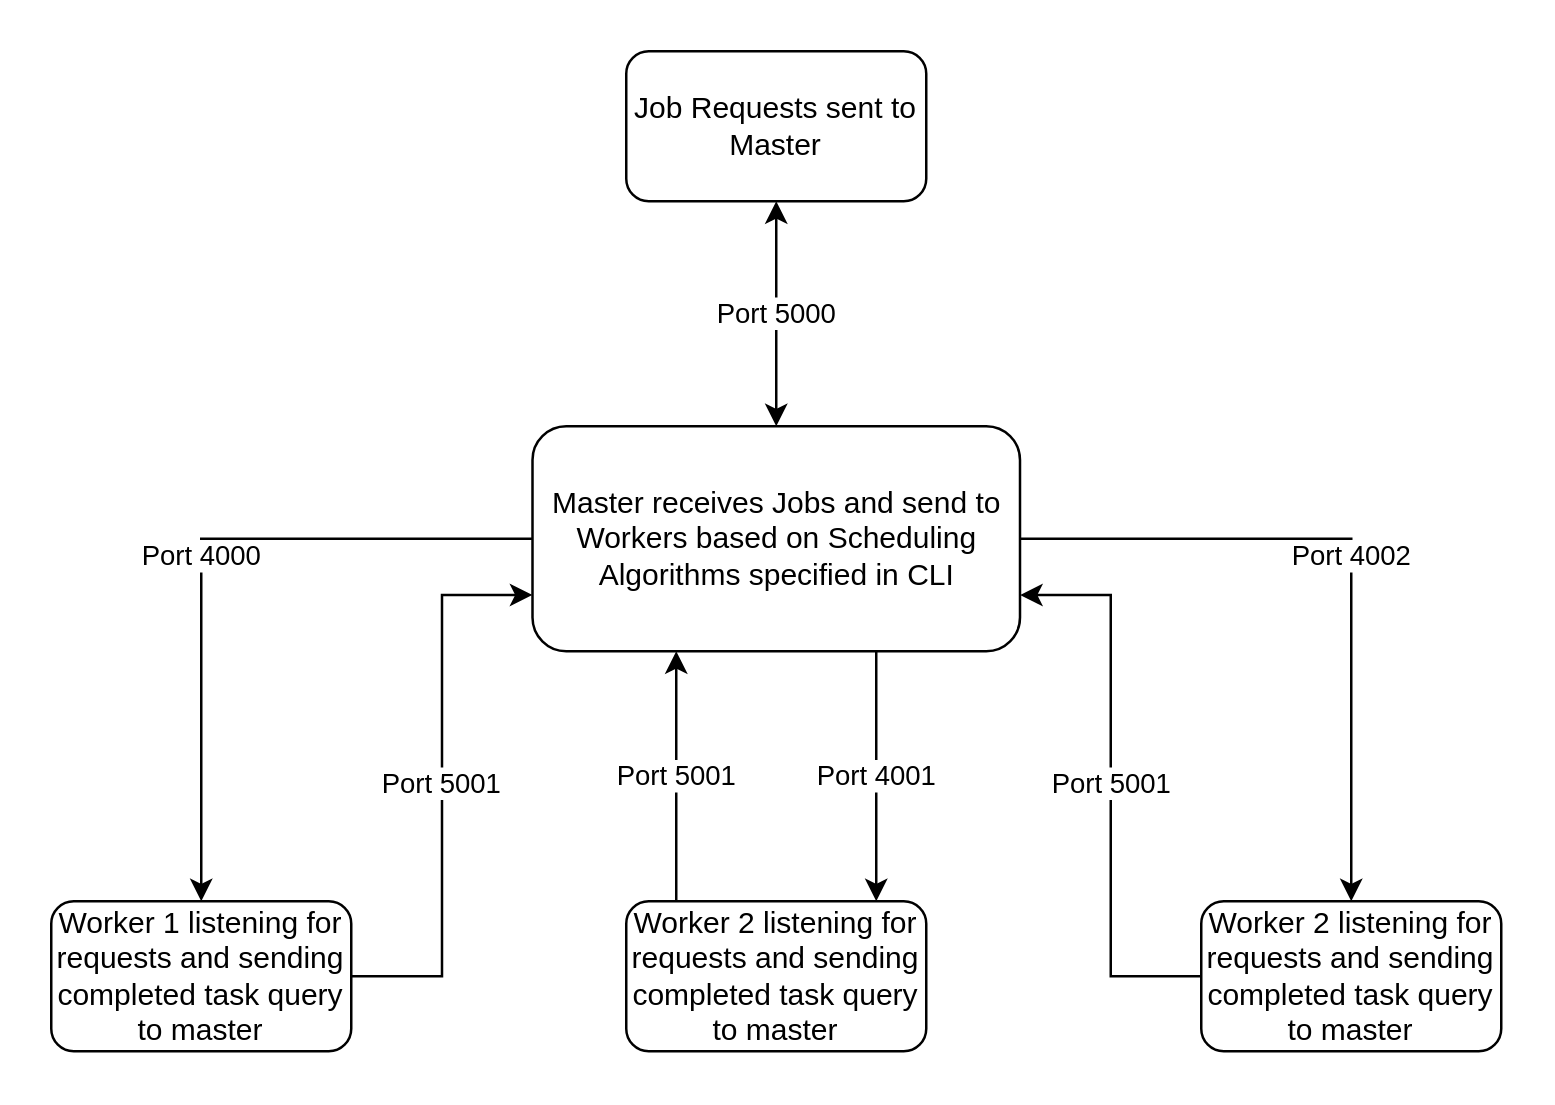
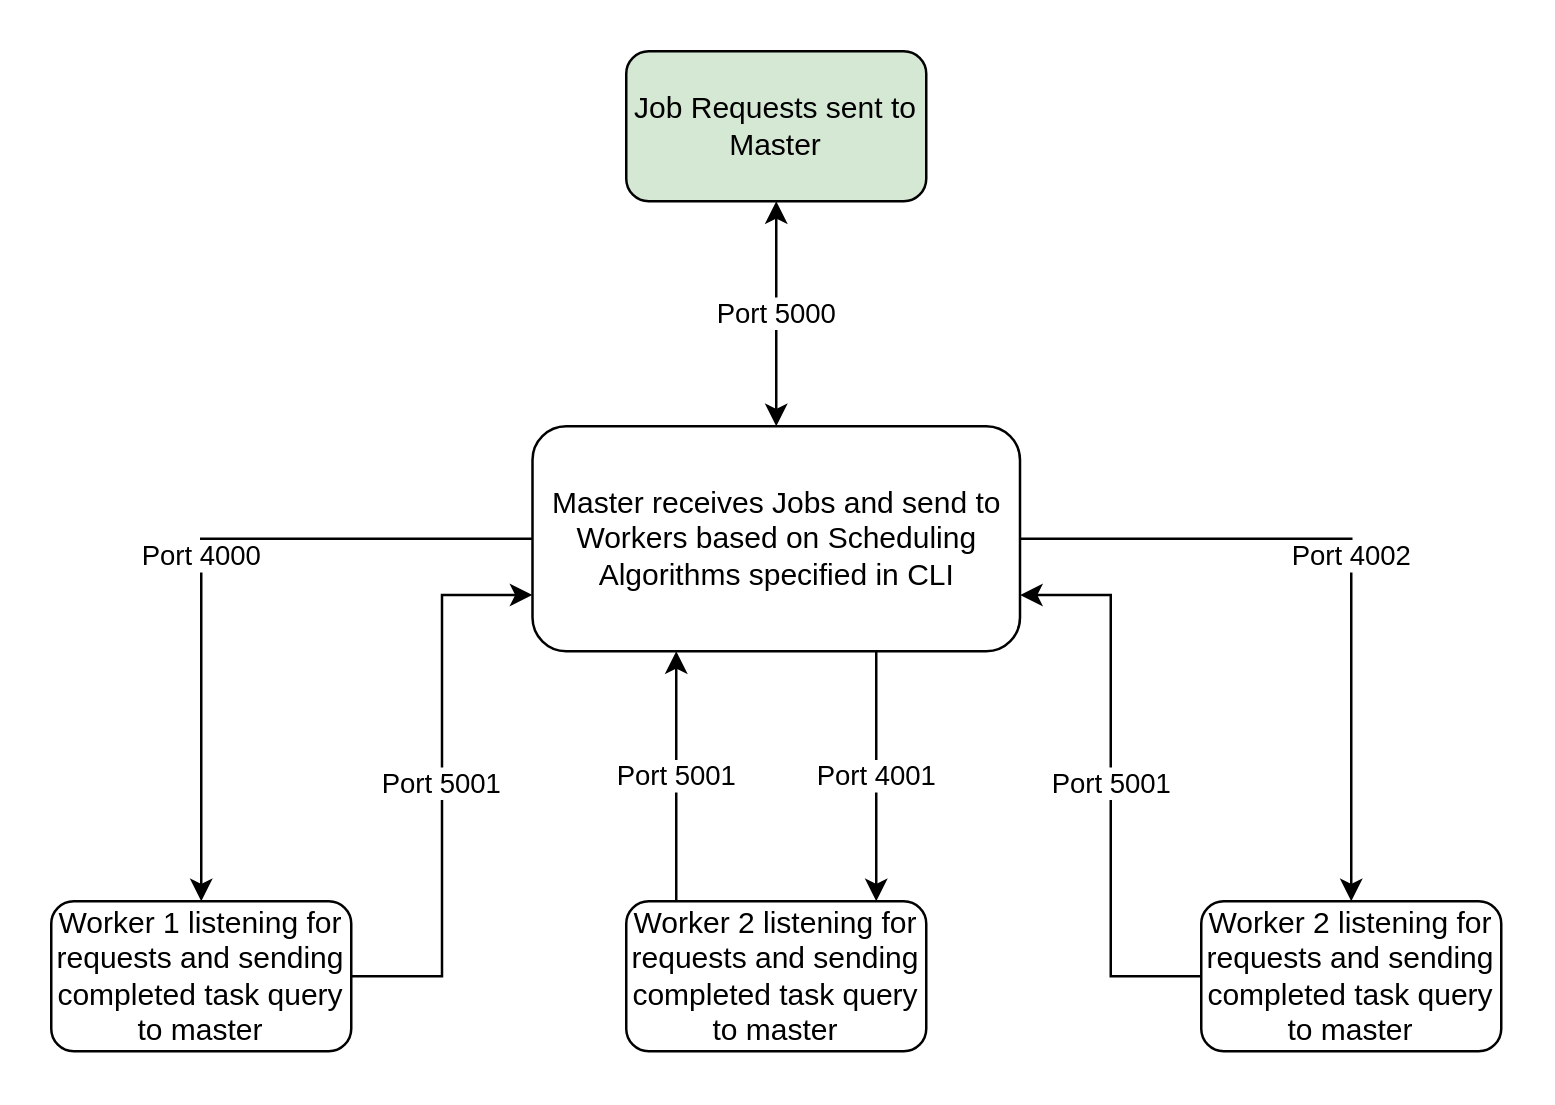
- <mxCell id="3" value="&lt;div&gt;Job Requests sent to Master&lt;br&gt;&lt;/div&gt;" style="rounded=1;whiteSpace=wrap;html=1;" vertex="1" parent="1"><mxGeometry x="250" y="20" width="120" height="60" as="geometry" /></mxCell>
+ <mxCell id="3" value="&lt;div&gt;Job Requests sent to Master&lt;br&gt;&lt;/div&gt;" style="rounded=1;whiteSpace=wrap;html=1;fillColor=#d5e8d4;" vertex="1" parent="1"><mxGeometry x="250" y="20" width="120" height="60" as="geometry" /></mxCell>
